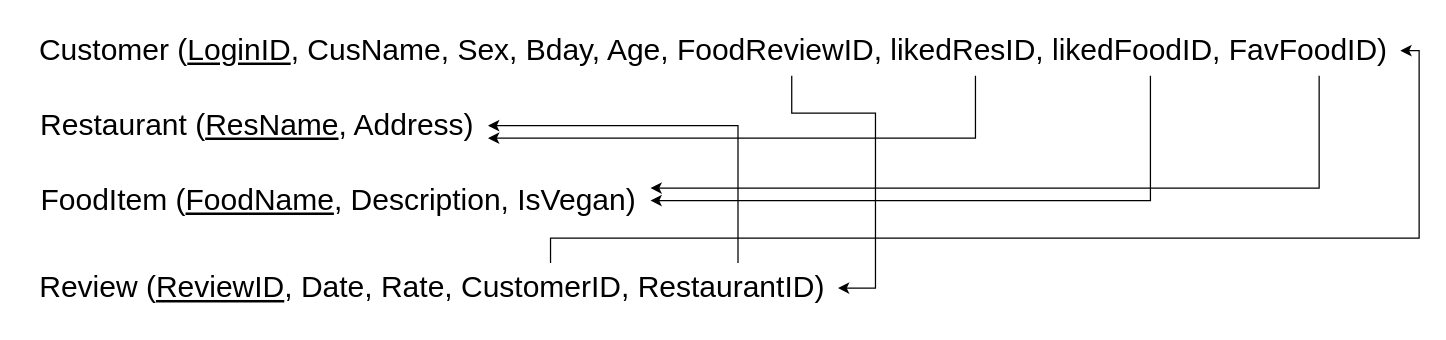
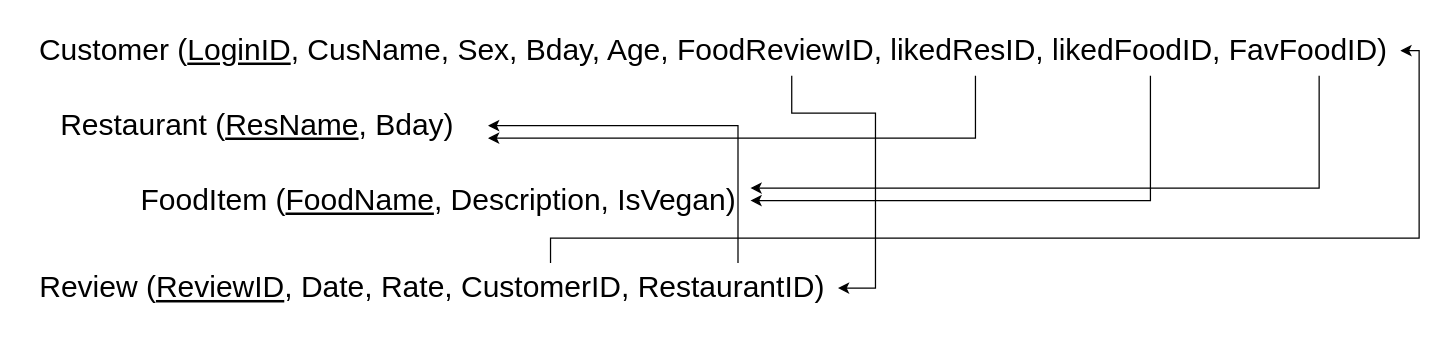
- <mxCell id="7" value="&lt;span style=&quot;font-size: 24px;&quot;&gt;Restaurant (&lt;u&gt;ResName&lt;/u&gt;, Address)&lt;/span&gt;" style="text;html=1;align=center;verticalAlign=middle;resizable=0;points=[];autosize=1;strokeColor=none;fillColor=none;" vertex="1" parent="1"><mxGeometry x="20" y="80" width="370" height="40" as="geometry" /></mxCell>
+ <mxCell id="7" value="&lt;span style=&quot;font-size: 24px;&quot;&gt;Restaurant (&lt;u&gt;ResName&lt;/u&gt;, Bday)&lt;/span&gt;" style="text;html=1;align=center;verticalAlign=middle;resizable=0;points=[];autosize=1;strokeColor=none;fillColor=none;" vertex="1" parent="1"><mxGeometry x="20" y="80" width="370" height="40" as="geometry" /></mxCell>
- <mxCell id="8" value="&lt;span style=&quot;font-size: 24px;&quot;&gt;FoodItem (&lt;u&gt;FoodName&lt;/u&gt;, Description, IsVegan)&lt;/span&gt;" style="text;html=1;align=center;verticalAlign=middle;resizable=0;points=[];autosize=1;strokeColor=none;fillColor=none;" vertex="1" parent="1"><mxGeometry x="20" y="140" width="500" height="40" as="geometry" /></mxCell>
+ <mxCell id="8" value="&lt;span style=&quot;font-size: 24px;&quot;&gt;FoodItem (&lt;u&gt;FoodName&lt;/u&gt;, Description, IsVegan)&lt;/span&gt;" style="text;html=1;align=center;verticalAlign=middle;resizable=0;points=[];autosize=1;strokeColor=none;fillColor=none;" vertex="1" parent="1"><mxGeometry x="100" y="140" width="500" height="40" as="geometry" /></mxCell>
